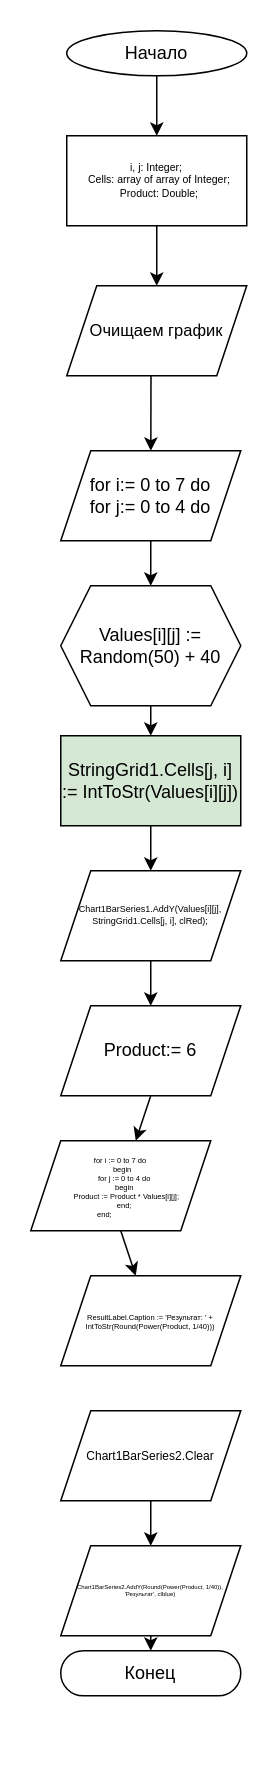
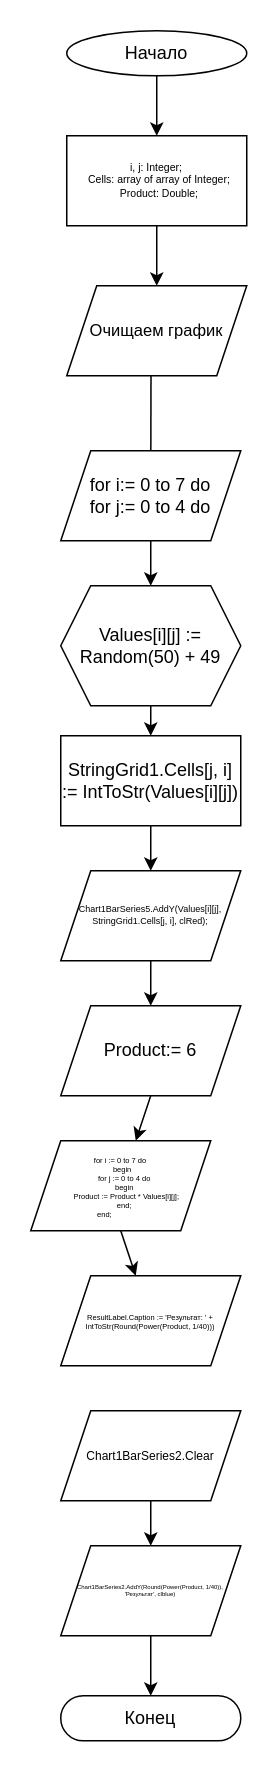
- <mxCell id="8" value="" style="endArrow=classic;html=1;rounded=0;exitX=0.468;exitY=0.997;exitDx=0;exitDy=0;exitPerimeter=0;" edge="1" parent="1" source="7" target="9"><mxGeometry width="50" height="50" relative="1" as="geometry"><mxPoint x="64" y="290" as="sourcePoint" /><mxPoint x="100" y="290" as="targetPoint" /></mxGeometry></mxCell>
+ <mxCell id="8" value="" style="endArrow=none;html=1;rounded=0;exitX=0.468;exitY=0.997;exitDx=0;exitDy=0;exitPerimeter=0;" edge="1" parent="1" source="7" target="9"><mxGeometry width="50" height="50" relative="1" as="geometry"><mxPoint x="64" y="290" as="sourcePoint" /><mxPoint x="100" y="290" as="targetPoint" /></mxGeometry></mxCell>
- <mxCell id="25" value="Values[i][j] := Random(50) + 40" style="shape=hexagon;perimeter=hexagonPerimeter2;whiteSpace=wrap;html=1;fixedSize=1;" vertex="1" parent="1"><mxGeometry x="40" y="390" width="120" height="80" as="geometry" /></mxCell>
+ <mxCell id="25" value="Values[i][j] := Random(50) + 49" style="shape=hexagon;perimeter=hexagonPerimeter2;whiteSpace=wrap;html=1;fixedSize=1;" vertex="1" parent="1"><mxGeometry x="40" y="390" width="120" height="80" as="geometry" /></mxCell>
- <mxCell id="26" value="StringGrid1.Cells[j, i] := IntToStr(Values[i][j])" style="rounded=0;whiteSpace=wrap;html=1;fillColor=#d5e8d4;" vertex="1" parent="1"><mxGeometry x="40" y="490" width="120" height="60" as="geometry" /></mxCell>
+ <mxCell id="26" value="StringGrid1.Cells[j, i] := IntToStr(Values[i][j])" style="rounded=0;whiteSpace=wrap;html=1;" vertex="1" parent="1"><mxGeometry x="40" y="490" width="120" height="60" as="geometry" /></mxCell>
- <mxCell id="13" value="Chart1BarSeries1.AddY(Values[i][j], StringGrid1.Cells[j, i], clRed);" style="shape=parallelogram;perimeter=parallelogramPerimeter;whiteSpace=wrap;html=1;fixedSize=1;fontSize=6;" vertex="1" parent="1"><mxGeometry x="40" y="580" width="120" height="60" as="geometry" /></mxCell>
+ <mxCell id="13" value="Chart1BarSeries5.AddY(Values[i][j], StringGrid1.Cells[j, i], clRed);" style="shape=parallelogram;perimeter=parallelogramPerimeter;whiteSpace=wrap;html=1;fixedSize=1;fontSize=6;" vertex="1" parent="1"><mxGeometry x="40" y="580" width="120" height="60" as="geometry" /></mxCell>
- <mxCell id="24" value="Конец" style="rounded=1;whiteSpace=wrap;html=1;arcSize=50;" vertex="1" parent="1"><mxGeometry x="40" y="1100" width="120" height="30" as="geometry" /></mxCell>
+ <mxCell id="24" value="Конец" style="rounded=1;whiteSpace=wrap;html=1;arcSize=50;" vertex="1" parent="1"><mxGeometry x="40" y="1130" width="120" height="30" as="geometry" /></mxCell>
